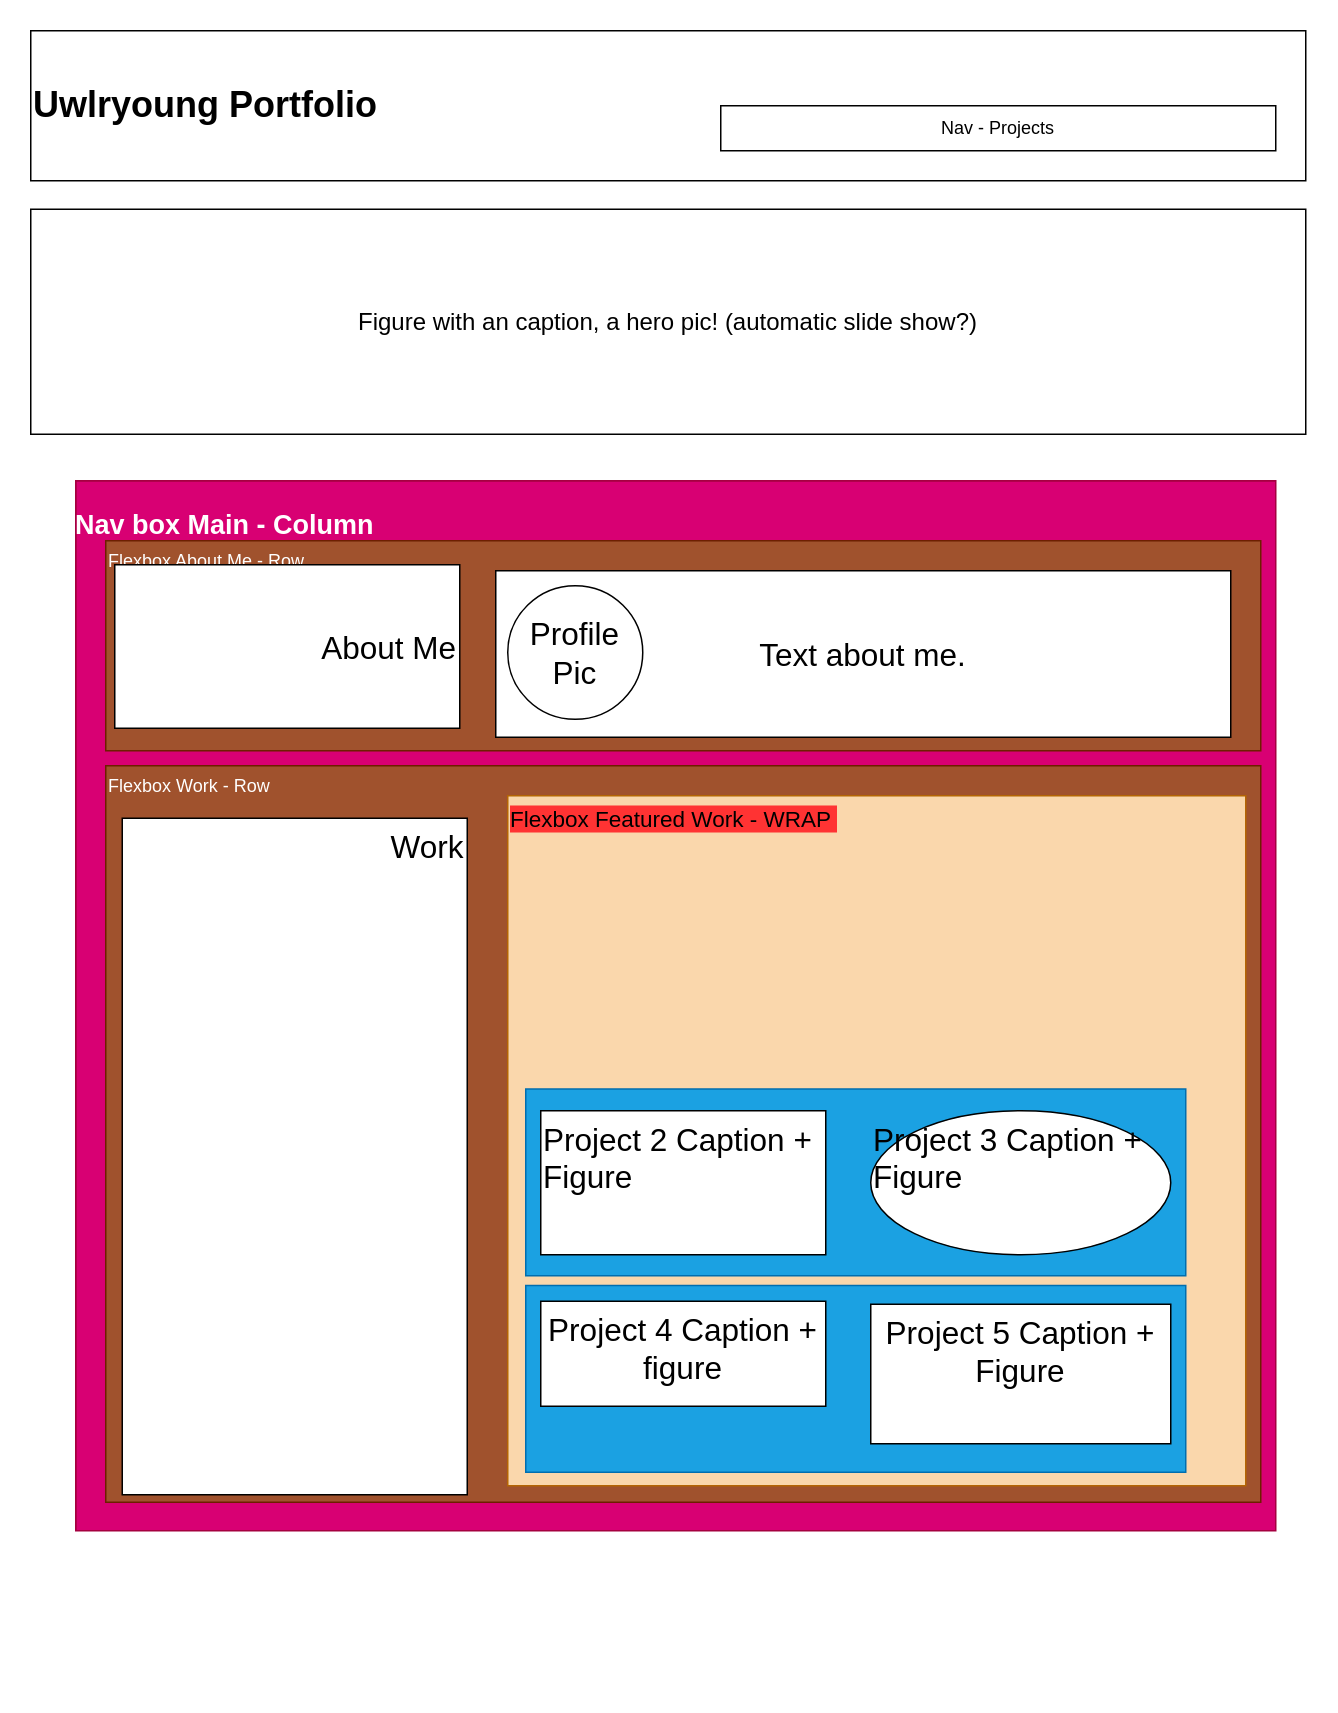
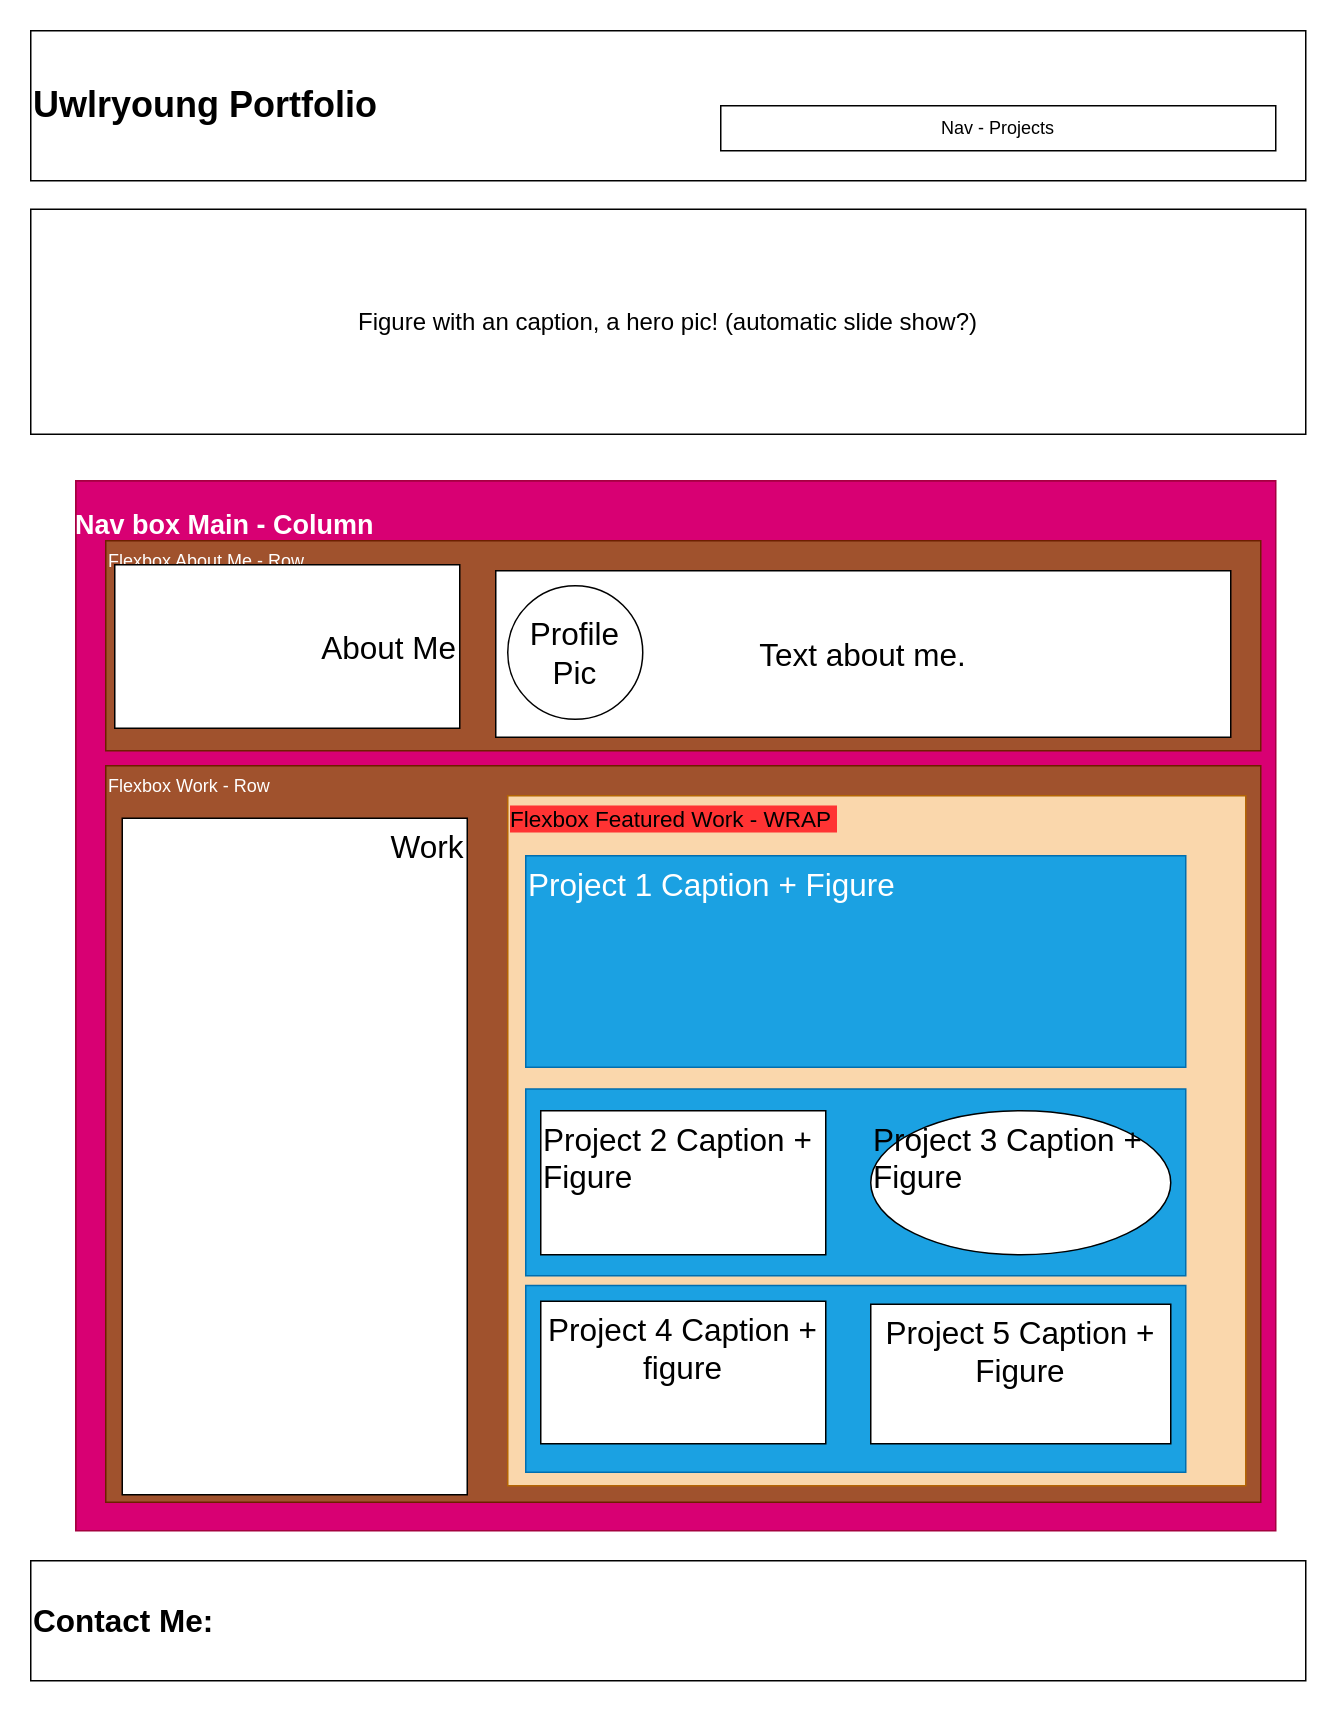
+ <mxCell id="10" value="Project 1 Caption + Figure" style="rounded=0;whiteSpace=wrap;html=1;fontSize=21;verticalAlign=top;align=left;fillColor=#1ba1e2;fontColor=#ffffff;strokeColor=#006EAF;" parent="1" vertex="1"><mxGeometry x="350" y="570" width="440" height="141" as="geometry" /></mxCell>
- <mxCell id="15" value="Project 4 Caption + figure" style="rounded=0;whiteSpace=wrap;html=1;fontSize=21;verticalAlign=top;" parent="1" vertex="1"><mxGeometry x="360" y="867" width="190" height="70" as="geometry" /></mxCell>
+ <mxCell id="15" value="Project 4 Caption + figure" style="rounded=0;whiteSpace=wrap;html=1;fontSize=21;verticalAlign=top;" parent="1" vertex="1"><mxGeometry x="360" y="867" width="190" height="95" as="geometry" /></mxCell>
+ <mxCell id="7" value="&lt;h2&gt;&lt;font style=&quot;font-size: 21px;&quot;&gt;Contact Me:&amp;nbsp;&lt;/font&gt;&lt;/h2&gt;" style="rounded=0;whiteSpace=wrap;html=1;align=left;" parent="1" vertex="1"><mxGeometry y="1040" width="850" height="80" as="geometry" x="20" /></mxCell>
